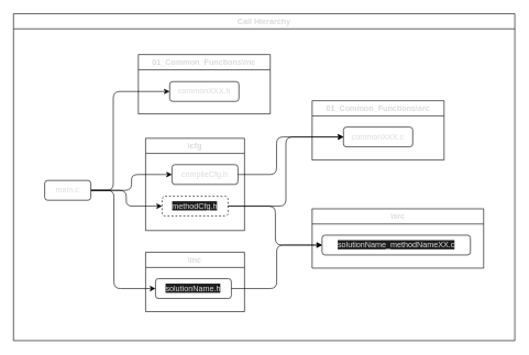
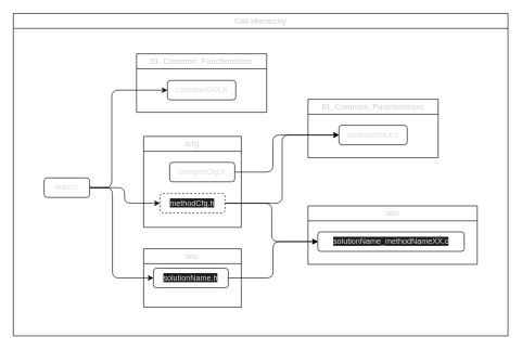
- <mxCell id="3" style="edgeStyle=elbowEdgeStyle;html=1;exitX=1;exitY=0.5;exitDx=0;exitDy=0;entryX=0;entryY=0.5;entryDx=0;entryDy=0;" parent="2" source="7" target="9" edge="1"><mxGeometry relative="1" as="geometry" /></mxCell>
- <mxCell id="14" value="&lt;span style=&quot;background-color: rgb(30, 30, 30);&quot;&gt;solutionName.h&lt;/span&gt;" style="rounded=1;whiteSpace=wrap;html=1;fontSize=12;fontColor=#DADADA;" parent="13" vertex="1"><mxGeometry x="15" y="40" width="115" height="30" as="geometry" /></mxCell>
+ <mxCell id="14" value="&lt;span style=&quot;background-color: rgb(30, 30, 30);&quot;&gt;solutionName.h&lt;/span&gt;" style="rounded=1;whiteSpace=wrap;html=1;fontSize=12;fontColor=#DADADA;" parent="13" vertex="1"><mxGeometry x="15" y="30" width="115" height="30" as="geometry" /></mxCell>
